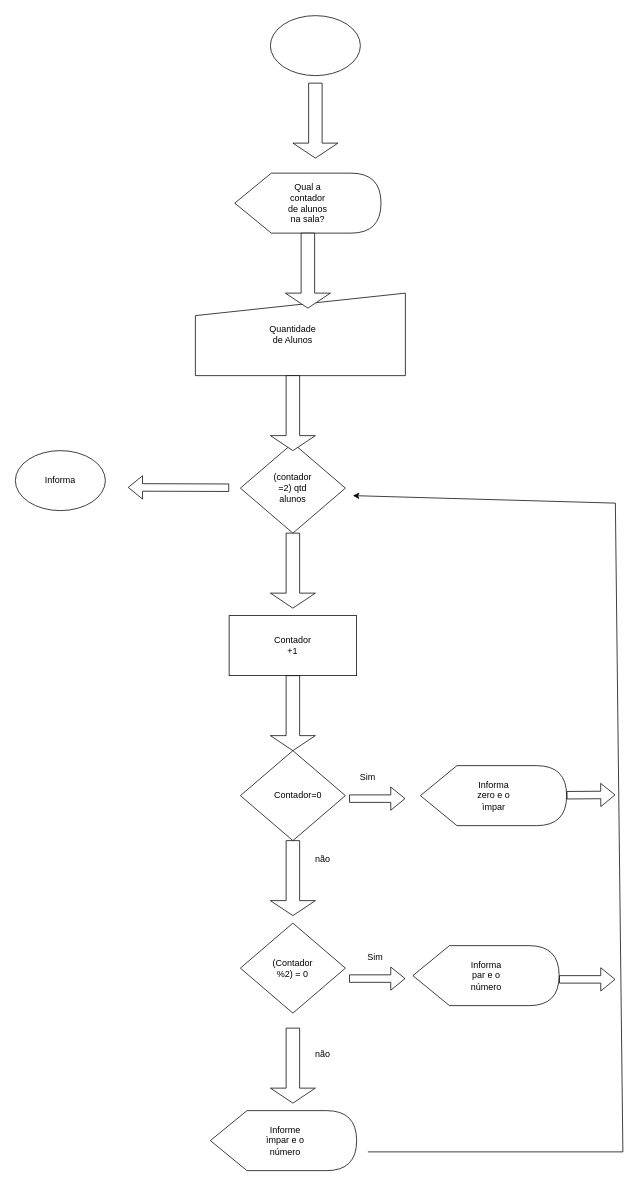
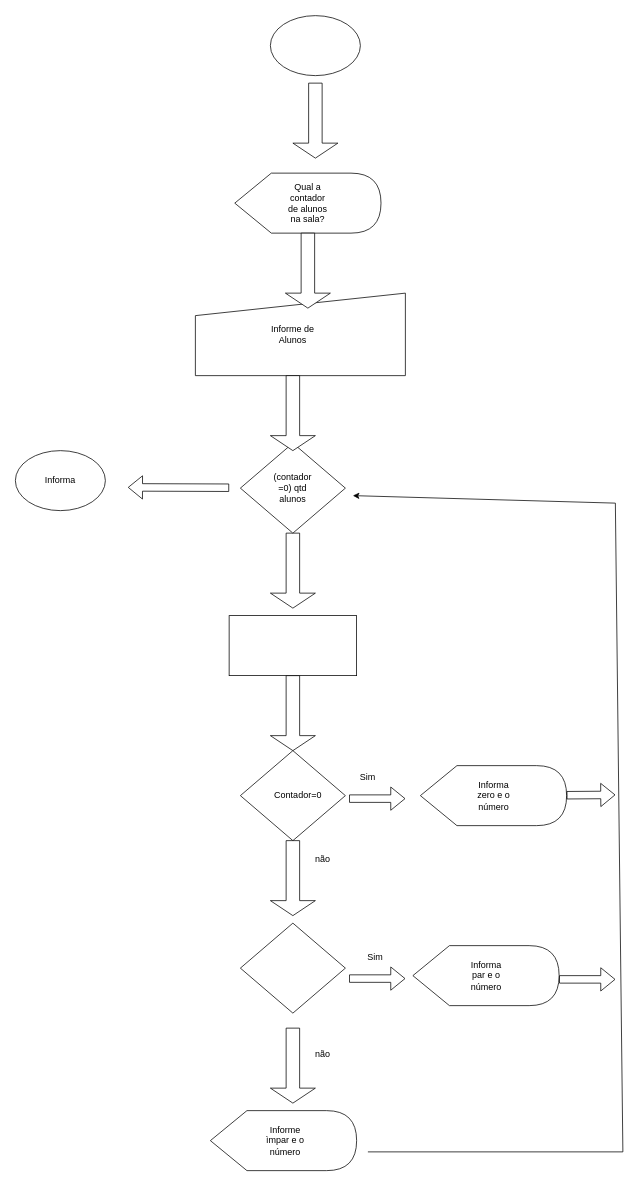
- <mxCell id="11" value="Quantidade de Alunos" style="text;html=1;strokeColor=none;fillColor=none;align=center;verticalAlign=middle;whiteSpace=wrap;rounded=0;" vertex="1" parent="1"><mxGeometry x="360" y="430" width="60" height="30" as="geometry" /></mxCell>
+ <mxCell id="11" value="Informe de Alunos" style="text;html=1;strokeColor=none;fillColor=none;align=center;verticalAlign=middle;whiteSpace=wrap;rounded=0;" vertex="1" parent="1"><mxGeometry x="360" y="430" width="60" height="30" as="geometry" /></mxCell>
- <mxCell id="12" value="(contador =2) qtd alunos" style="text;html=1;strokeColor=none;fillColor=none;align=center;verticalAlign=middle;whiteSpace=wrap;rounded=0;" vertex="1" parent="1"><mxGeometry x="360" y="635" width="60" height="30" as="geometry" /></mxCell>
+ <mxCell id="12" value="(contador =0) qtd alunos" style="text;html=1;strokeColor=none;fillColor=none;align=center;verticalAlign=middle;whiteSpace=wrap;rounded=0;" vertex="1" parent="1"><mxGeometry x="360" y="635" width="60" height="30" as="geometry" /></mxCell>
- <mxCell id="14" value="Contador +1" style="text;html=1;strokeColor=none;fillColor=none;align=center;verticalAlign=middle;whiteSpace=wrap;rounded=0;" vertex="1" parent="1"><mxGeometry x="360" y="845" width="60" height="30" as="geometry" /></mxCell>
- <mxCell id="21" value="Informa zero e o ìmpar" style="text;html=1;strokeColor=none;fillColor=none;align=center;verticalAlign=middle;whiteSpace=wrap;rounded=0;" vertex="1" parent="1"><mxGeometry x="627.5" y="1045" width="60" height="30" as="geometry" /></mxCell>
+ <mxCell id="21" value="Informa zero e o número" style="text;html=1;strokeColor=none;fillColor=none;align=center;verticalAlign=middle;whiteSpace=wrap;rounded=0;" vertex="1" parent="1"><mxGeometry x="627.5" y="1045" width="60" height="30" as="geometry" /></mxCell>
- <mxCell id="25" value="(Contador %2) = 0" style="text;html=1;strokeColor=none;fillColor=none;align=center;verticalAlign=middle;whiteSpace=wrap;rounded=0;" vertex="1" parent="1"><mxGeometry x="360" y="1275" width="60" height="30" as="geometry" /></mxCell>
